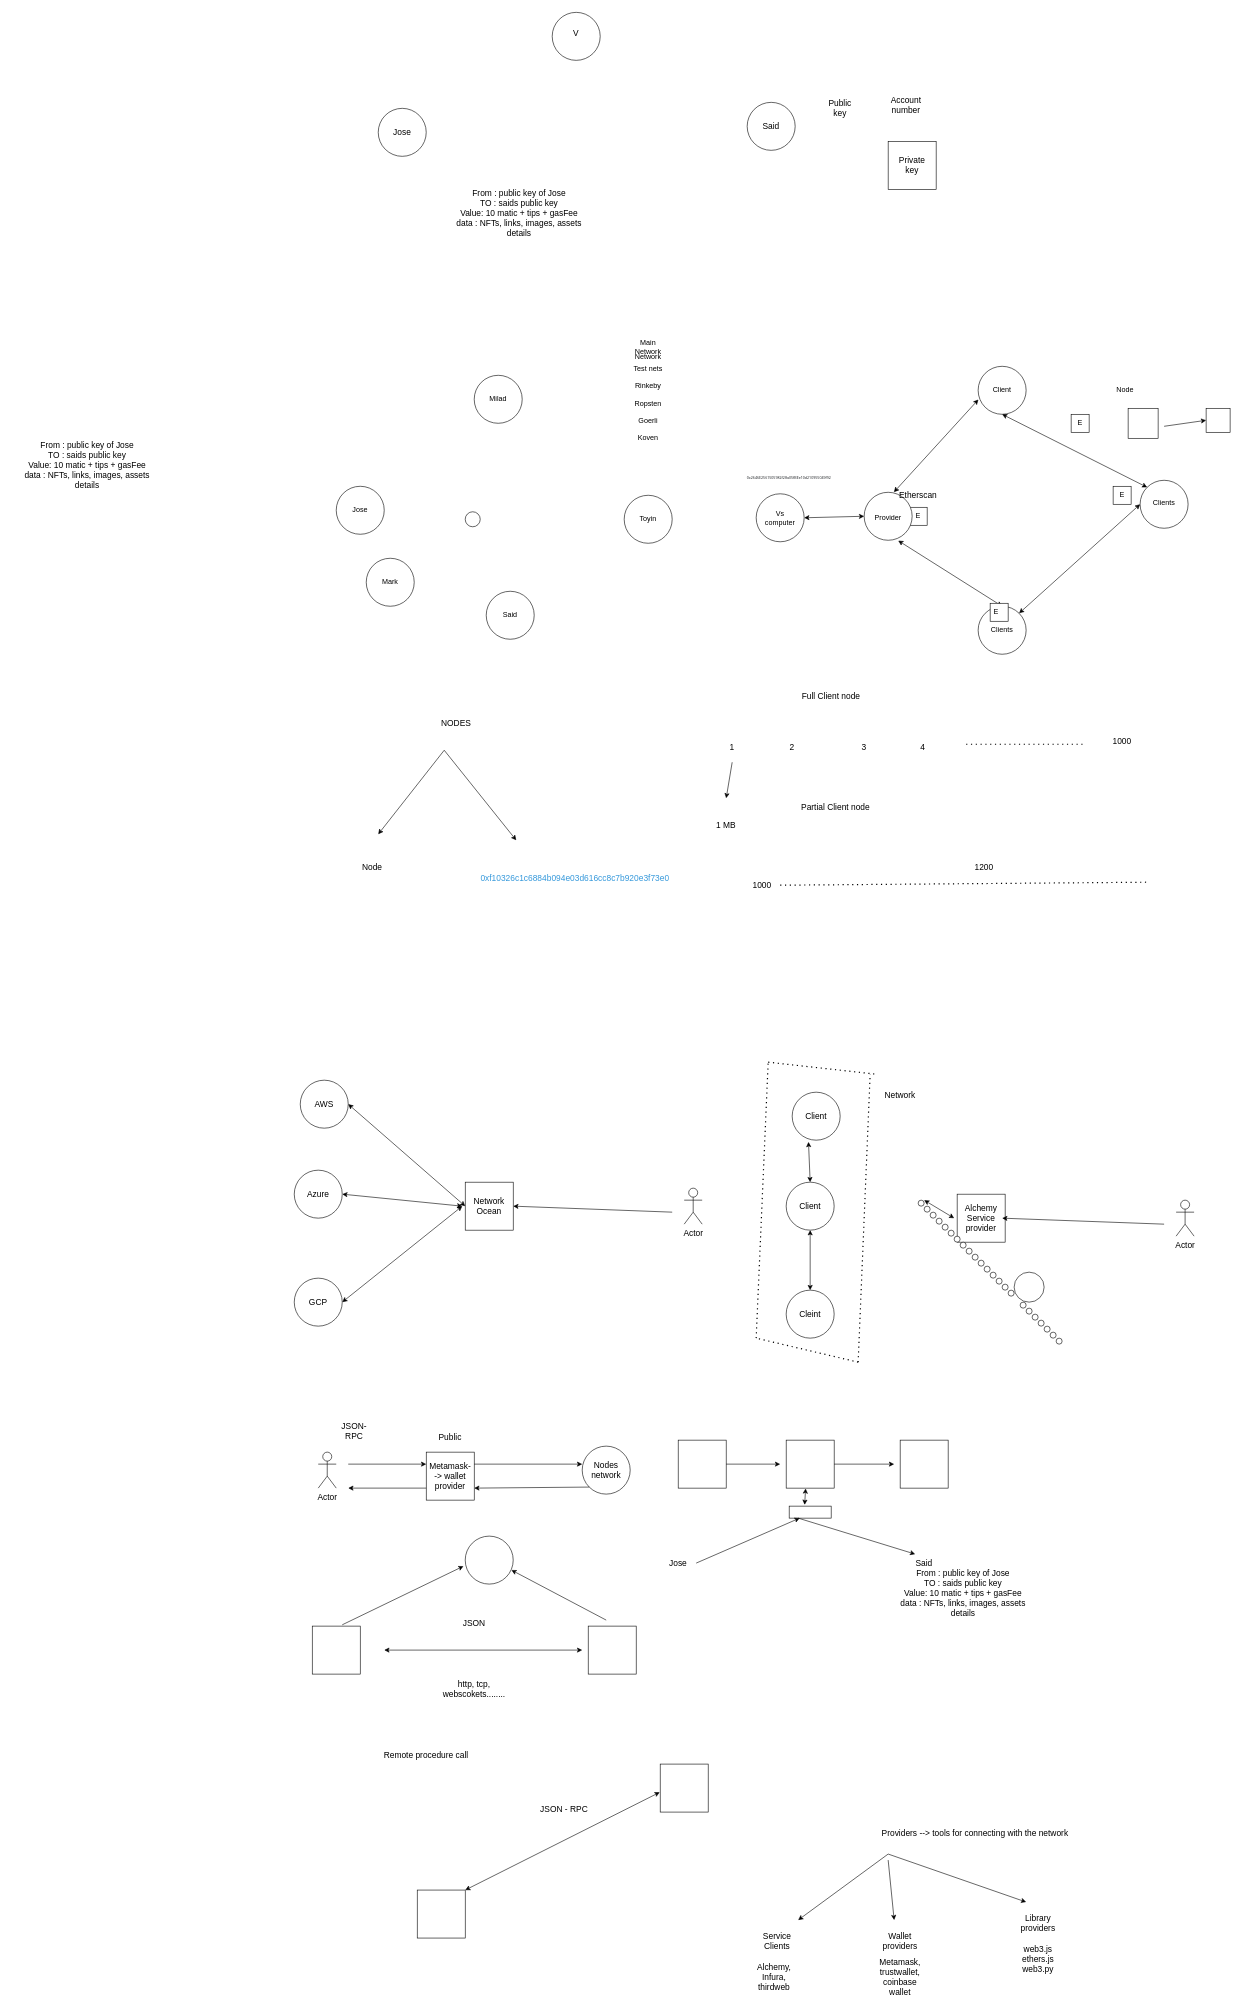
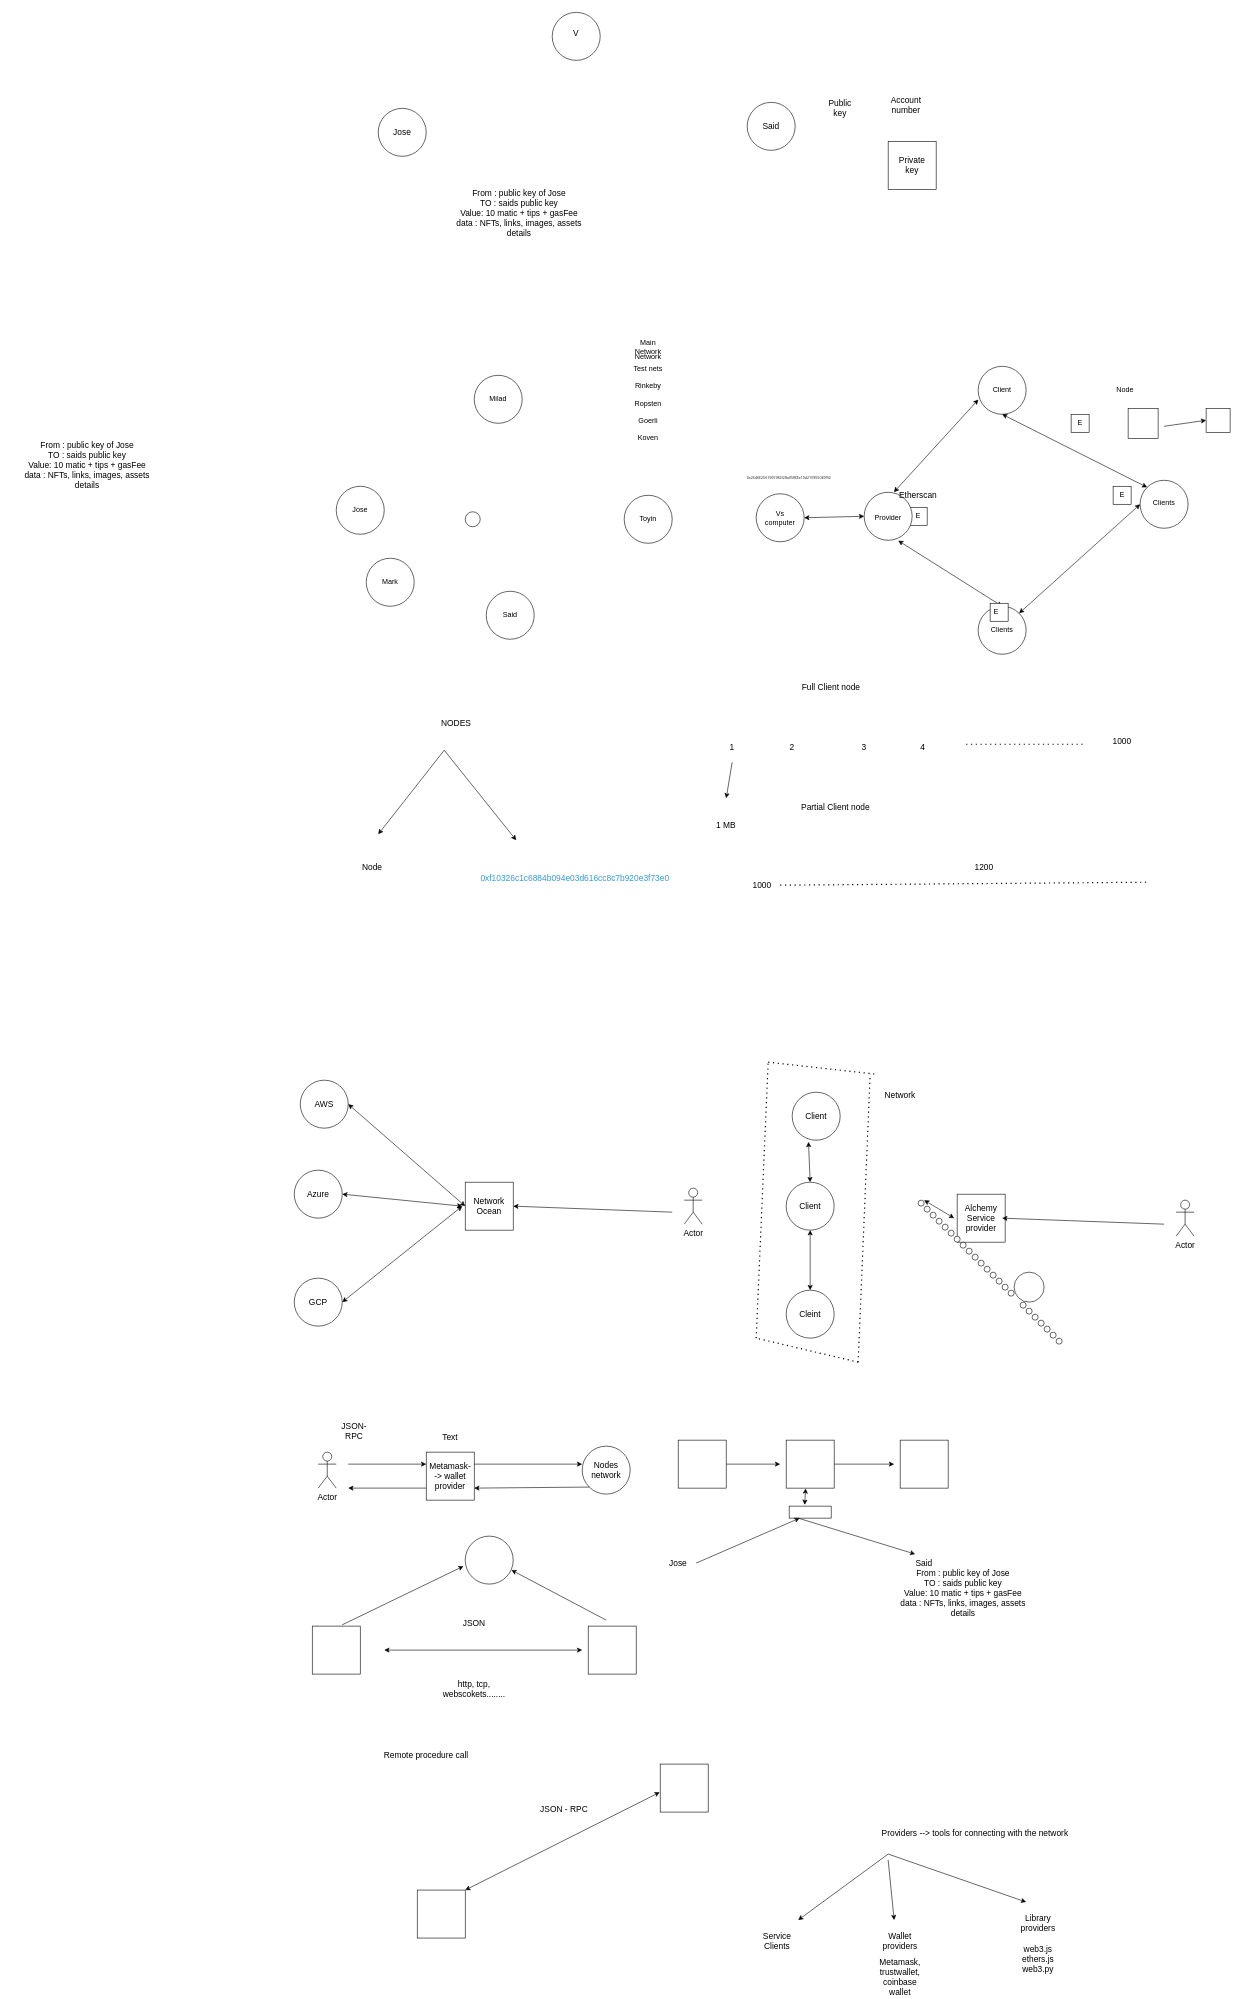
- <mxCell id="50" value="Full Client node" style="text;html=1;strokeColor=none;fillColor=none;align=center;verticalAlign=middle;whiteSpace=wrap;rounded=0;fontSize=14;" vertex="1" parent="1"><mxGeometry x="1270" y="1145" width="230" height="30" as="geometry" /></mxCell>
+ <mxCell id="50" value="Full Client node" style="text;html=1;strokeColor=none;fillColor=none;align=center;verticalAlign=middle;whiteSpace=wrap;rounded=0;fontSize=14;" vertex="1" parent="1"><mxGeometry x="1270" y="1130" width="230" height="30" as="geometry" /></mxCell>
- <mxCell id="138" value="Public" style="text;html=1;strokeColor=none;fillColor=none;align=center;verticalAlign=middle;whiteSpace=wrap;rounded=0;fontSize=14;" vertex="1" parent="1"><mxGeometry x="720" y="2380" width="60" height="30" as="geometry" /></mxCell>
+ <mxCell id="138" value="Text" style="text;html=1;strokeColor=none;fillColor=none;align=center;verticalAlign=middle;whiteSpace=wrap;rounded=0;fontSize=14;" vertex="1" parent="1"><mxGeometry x="720" y="2380" width="60" height="30" as="geometry" /></mxCell>
- <mxCell id="158" value="Alchemy,&lt;br&gt;Infura,&lt;br&gt;thirdweb" style="text;html=1;strokeColor=none;fillColor=none;align=center;verticalAlign=middle;whiteSpace=wrap;rounded=0;fontSize=14;" vertex="1" parent="1"><mxGeometry x="1260" y="3280" width="60" height="30" as="geometry" /></mxCell>
